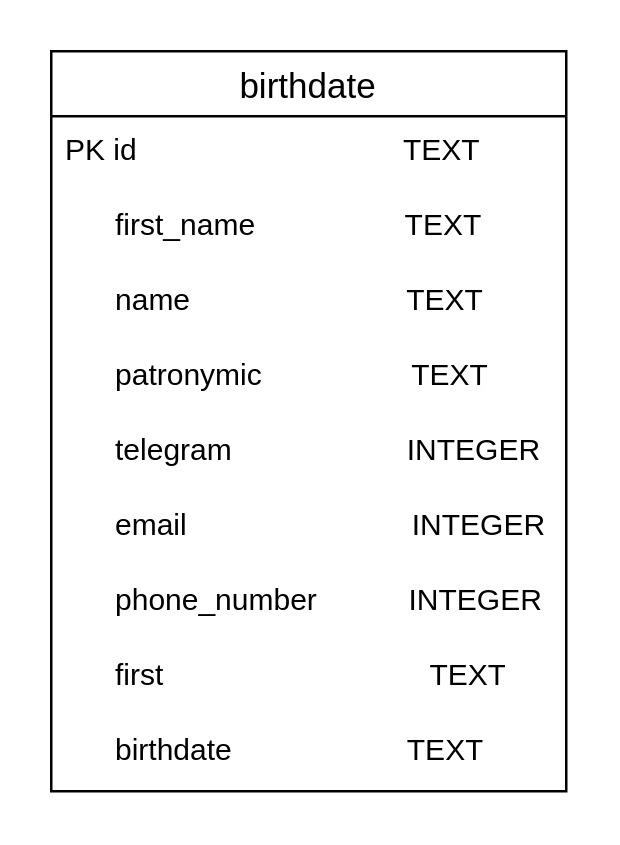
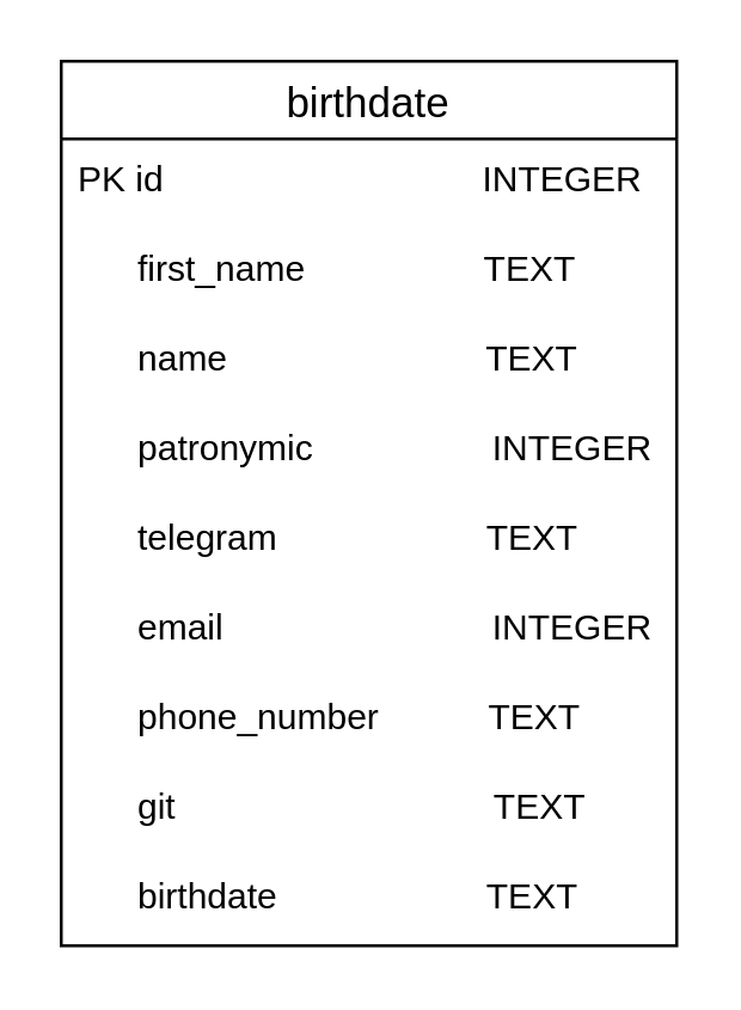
- <mxCell id="3" value="PK id&amp;nbsp; &amp;nbsp; &amp;nbsp; &amp;nbsp; &amp;nbsp; &amp;nbsp; &amp;nbsp; &amp;nbsp; &amp;nbsp; &amp;nbsp; &amp;nbsp; &amp;nbsp; &amp;nbsp; &amp;nbsp; &amp;nbsp; &amp;nbsp; TEXT" style="text;strokeColor=none;fillColor=none;spacingLeft=4;spacingRight=4;overflow=hidden;rotatable=0;points=[[0,0.5],[1,0.5]];portConstraint=eastwest;fontSize=12;whiteSpace=wrap;html=1;" parent="2" vertex="1"><mxGeometry y="26" width="206" height="30" as="geometry" /></mxCell>
+ <mxCell id="3" value="PK id&amp;nbsp; &amp;nbsp; &amp;nbsp; &amp;nbsp; &amp;nbsp; &amp;nbsp; &amp;nbsp; &amp;nbsp; &amp;nbsp; &amp;nbsp; &amp;nbsp; &amp;nbsp; &amp;nbsp; &amp;nbsp; &amp;nbsp; &amp;nbsp; INTEGER" style="text;strokeColor=none;fillColor=none;spacingLeft=4;spacingRight=4;overflow=hidden;rotatable=0;points=[[0,0.5],[1,0.5]];portConstraint=eastwest;fontSize=12;whiteSpace=wrap;html=1;" parent="2" vertex="1"><mxGeometry y="26" width="206" height="30" as="geometry" /></mxCell>
- <mxCell id="6" value="&amp;nbsp; &amp;nbsp; &amp;nbsp; patronymic&amp;nbsp; &amp;nbsp; &amp;nbsp; &amp;nbsp; &amp;nbsp; &amp;nbsp; &amp;nbsp; &amp;nbsp; &amp;nbsp; TEXT" style="text;strokeColor=none;fillColor=none;spacingLeft=4;spacingRight=4;overflow=hidden;rotatable=0;points=[[0,0.5],[1,0.5]];portConstraint=eastwest;fontSize=12;whiteSpace=wrap;html=1;" parent="2" vertex="1"><mxGeometry y="116" width="206" height="30" as="geometry" /></mxCell>
+ <mxCell id="6" value="&amp;nbsp; &amp;nbsp; &amp;nbsp; patronymic&amp;nbsp; &amp;nbsp; &amp;nbsp; &amp;nbsp; &amp;nbsp; &amp;nbsp; &amp;nbsp; &amp;nbsp; &amp;nbsp; INTEGER" style="text;strokeColor=none;fillColor=none;spacingLeft=4;spacingRight=4;overflow=hidden;rotatable=0;points=[[0,0.5],[1,0.5]];portConstraint=eastwest;fontSize=12;whiteSpace=wrap;html=1;" parent="2" vertex="1"><mxGeometry y="116" width="206" height="30" as="geometry" /></mxCell>
- <mxCell id="7" value="&amp;nbsp; &amp;nbsp; &amp;nbsp; telegram&amp;nbsp; &amp;nbsp; &amp;nbsp; &amp;nbsp; &amp;nbsp; &amp;nbsp; &amp;nbsp; &amp;nbsp; &amp;nbsp; &amp;nbsp; &amp;nbsp;INTEGER" style="text;strokeColor=none;fillColor=none;spacingLeft=4;spacingRight=4;overflow=hidden;rotatable=0;points=[[0,0.5],[1,0.5]];portConstraint=eastwest;fontSize=12;whiteSpace=wrap;html=1;" parent="2" vertex="1"><mxGeometry y="146" width="206" height="30" as="geometry" /></mxCell>
+ <mxCell id="7" value="&amp;nbsp; &amp;nbsp; &amp;nbsp; telegram&amp;nbsp; &amp;nbsp; &amp;nbsp; &amp;nbsp; &amp;nbsp; &amp;nbsp; &amp;nbsp; &amp;nbsp; &amp;nbsp; &amp;nbsp; &amp;nbsp;TEXT" style="text;strokeColor=none;fillColor=none;spacingLeft=4;spacingRight=4;overflow=hidden;rotatable=0;points=[[0,0.5],[1,0.5]];portConstraint=eastwest;fontSize=12;whiteSpace=wrap;html=1;" parent="2" vertex="1"><mxGeometry y="146" width="206" height="30" as="geometry" /></mxCell>
- <mxCell id="9" value="&amp;nbsp; &amp;nbsp; &amp;nbsp; phone_number&amp;nbsp; &amp;nbsp; &amp;nbsp; &amp;nbsp; &amp;nbsp; &amp;nbsp;INTEGER" style="text;strokeColor=none;fillColor=none;spacingLeft=4;spacingRight=4;overflow=hidden;rotatable=0;points=[[0,0.5],[1,0.5]];portConstraint=eastwest;fontSize=12;whiteSpace=wrap;html=1;" parent="2" vertex="1"><mxGeometry y="206" width="206" height="30" as="geometry" /></mxCell>
+ <mxCell id="9" value="&amp;nbsp; &amp;nbsp; &amp;nbsp; phone_number&amp;nbsp; &amp;nbsp; &amp;nbsp; &amp;nbsp; &amp;nbsp; &amp;nbsp;TEXT" style="text;strokeColor=none;fillColor=none;spacingLeft=4;spacingRight=4;overflow=hidden;rotatable=0;points=[[0,0.5],[1,0.5]];portConstraint=eastwest;fontSize=12;whiteSpace=wrap;html=1;" parent="2" vertex="1"><mxGeometry y="206" width="206" height="30" as="geometry" /></mxCell>
- <mxCell id="10" value="&amp;nbsp; &amp;nbsp; &amp;nbsp; first&amp;nbsp; &amp;nbsp; &amp;nbsp; &amp;nbsp; &amp;nbsp; &amp;nbsp; &amp;nbsp; &amp;nbsp; &amp;nbsp; &amp;nbsp; &amp;nbsp; &amp;nbsp; &amp;nbsp; &amp;nbsp; &amp;nbsp; &amp;nbsp; TEXT" style="text;strokeColor=none;fillColor=none;spacingLeft=4;spacingRight=4;overflow=hidden;rotatable=0;points=[[0,0.5],[1,0.5]];portConstraint=eastwest;fontSize=12;whiteSpace=wrap;html=1;" vertex="1" parent="2"><mxGeometry y="236" width="206" height="30" as="geometry" /></mxCell>
+ <mxCell id="10" value="&amp;nbsp; &amp;nbsp; &amp;nbsp; git&amp;nbsp; &amp;nbsp; &amp;nbsp; &amp;nbsp; &amp;nbsp; &amp;nbsp; &amp;nbsp; &amp;nbsp; &amp;nbsp; &amp;nbsp; &amp;nbsp; &amp;nbsp; &amp;nbsp; &amp;nbsp; &amp;nbsp; &amp;nbsp; TEXT" style="text;strokeColor=none;fillColor=none;spacingLeft=4;spacingRight=4;overflow=hidden;rotatable=0;points=[[0,0.5],[1,0.5]];portConstraint=eastwest;fontSize=12;whiteSpace=wrap;html=1;" vertex="1" parent="2"><mxGeometry y="236" width="206" height="30" as="geometry" /></mxCell>
